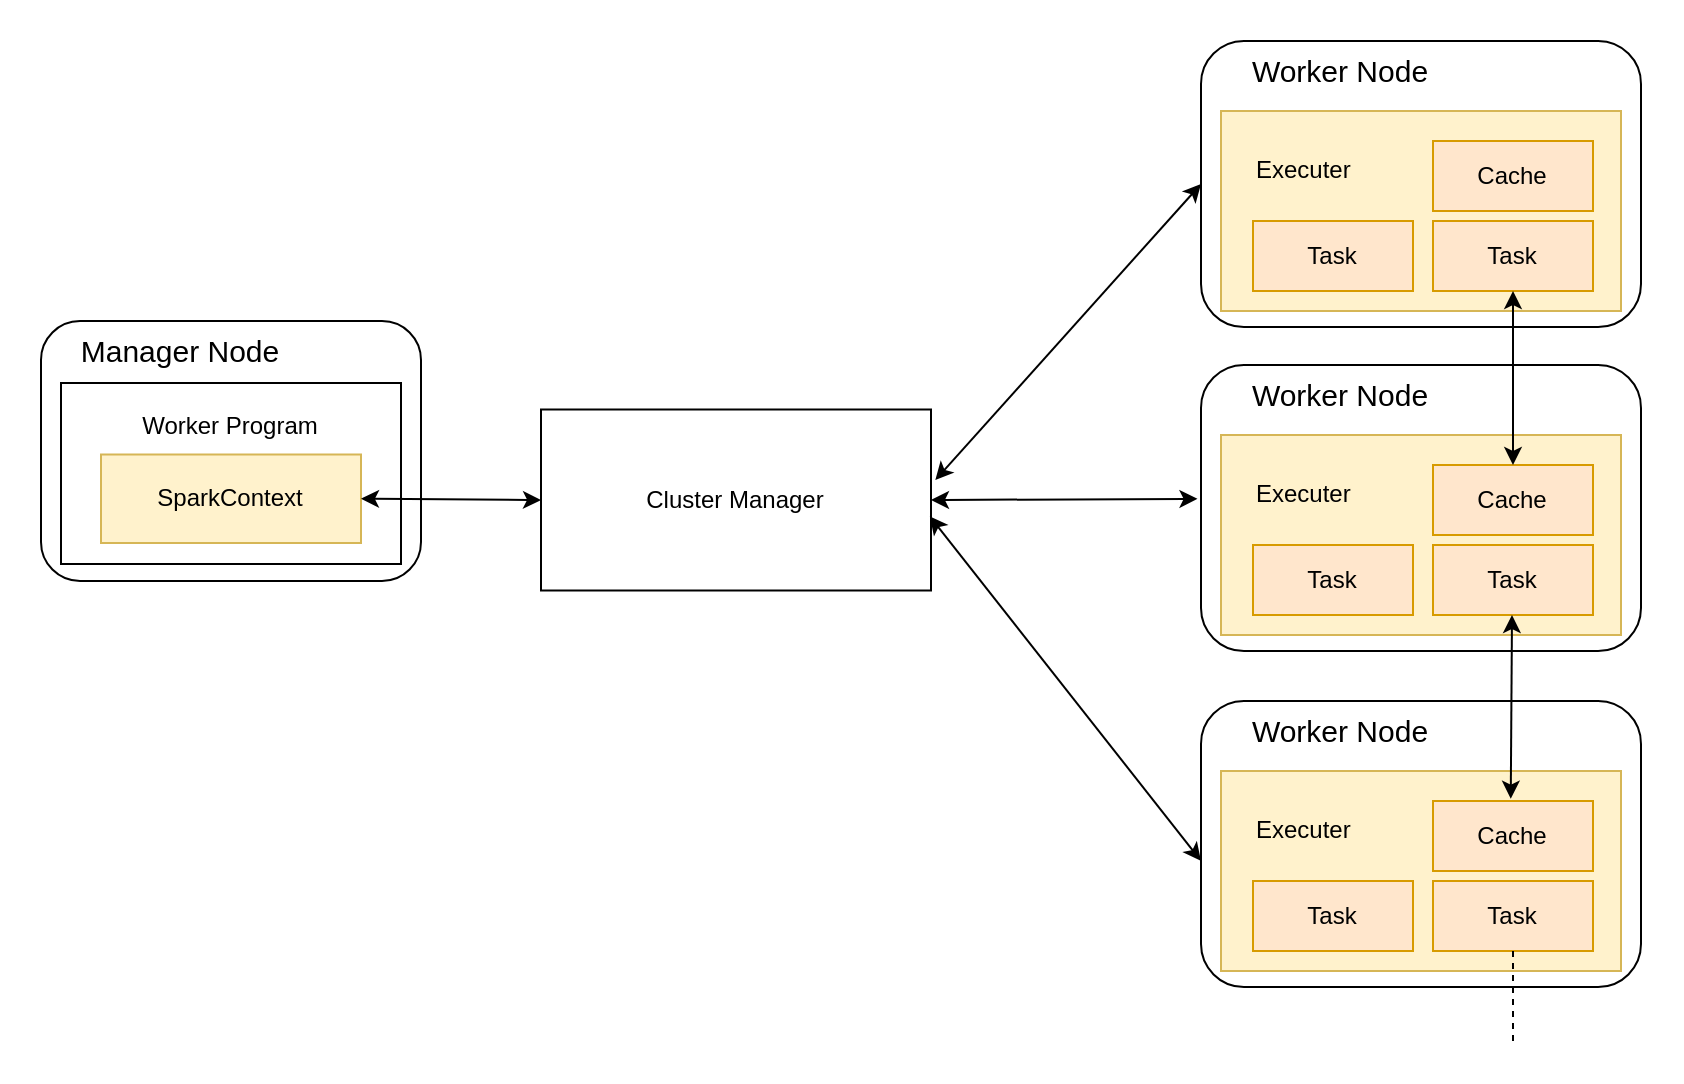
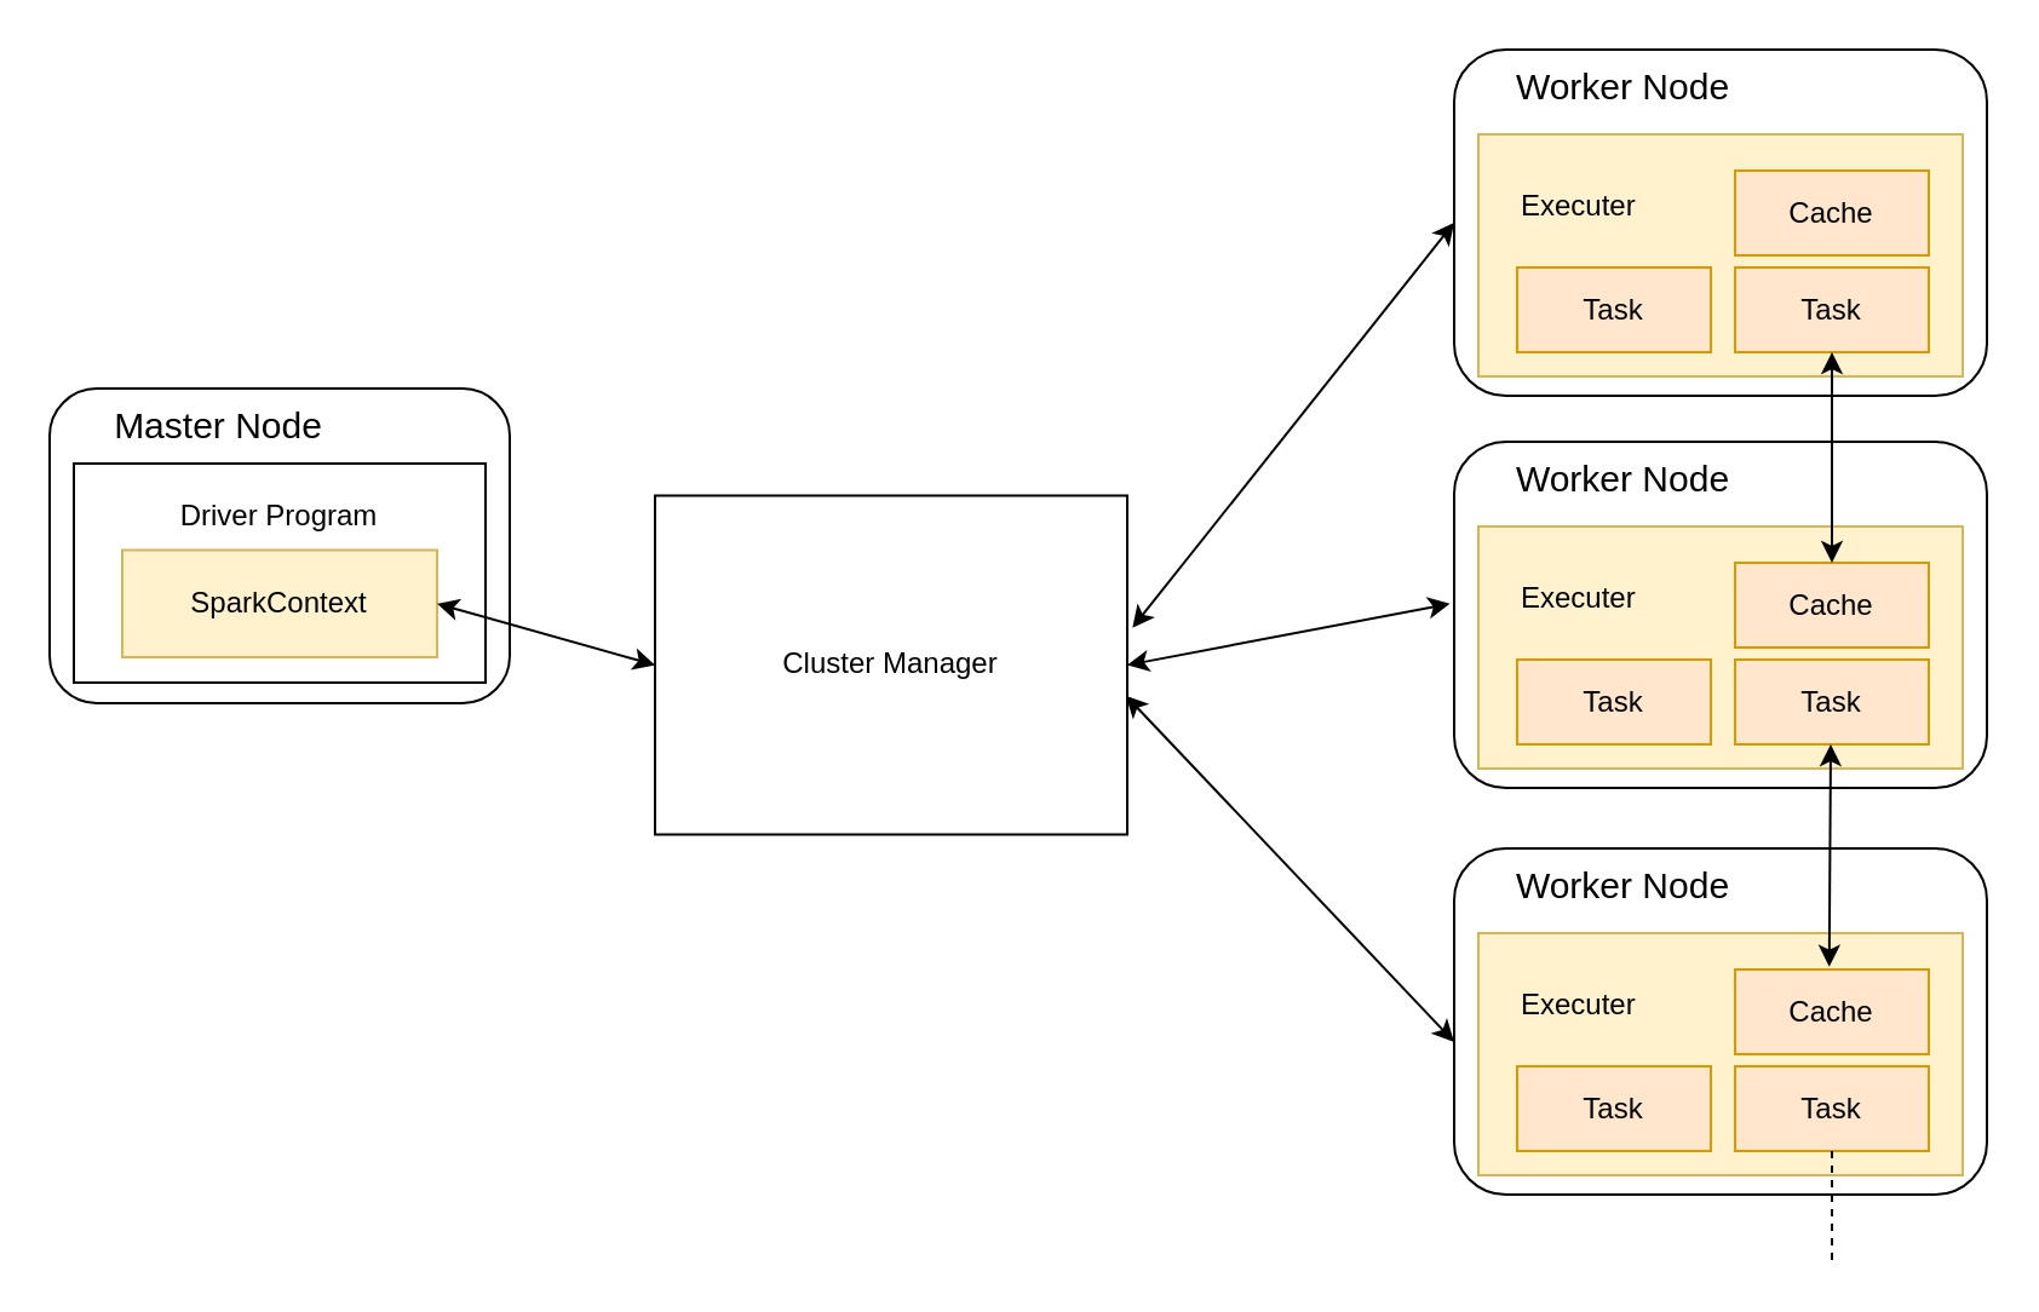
- <mxCell id="35" value="&lt;font style=&quot;font-size: 15px&quot;&gt;Manager Node&lt;/font&gt;" style="text;html=1;strokeColor=none;fillColor=none;align=center;verticalAlign=middle;whiteSpace=wrap;rounded=0;" vertex="1" parent="1"><mxGeometry x="30" y="160" width="120" height="30" as="geometry" /></mxCell>
+ <mxCell id="35" value="&lt;font style=&quot;font-size: 15px&quot;&gt;Master Node&lt;/font&gt;" style="text;html=1;strokeColor=none;fillColor=none;align=center;verticalAlign=middle;whiteSpace=wrap;rounded=0;" vertex="1" parent="1"><mxGeometry x="30" y="160" width="120" height="30" as="geometry" /></mxCell>
- <mxCell id="32" value="Worker Program" style="text;html=1;strokeColor=none;fillColor=none;align=center;verticalAlign=middle;whiteSpace=wrap;rounded=0;" vertex="1" parent="1"><mxGeometry x="50" y="198.75" width="130" height="28" as="geometry" /></mxCell>
+ <mxCell id="32" value="Driver Program" style="text;html=1;strokeColor=none;fillColor=none;align=center;verticalAlign=middle;whiteSpace=wrap;rounded=0;" vertex="1" parent="1"><mxGeometry x="50" y="198.75" width="130" height="28" as="geometry" /></mxCell>
- <mxCell id="24" value="Cluster Manager" style="rounded=0;whiteSpace=wrap;html=1;" parent="1" vertex="1"><mxGeometry x="270" y="204.25" width="195" height="90.5" as="geometry" /></mxCell>
+ <mxCell id="24" value="Cluster Manager" style="rounded=0;whiteSpace=wrap;html=1;" parent="1" vertex="1"><mxGeometry x="270" y="204.25" width="195" height="140" as="geometry" /></mxCell>
